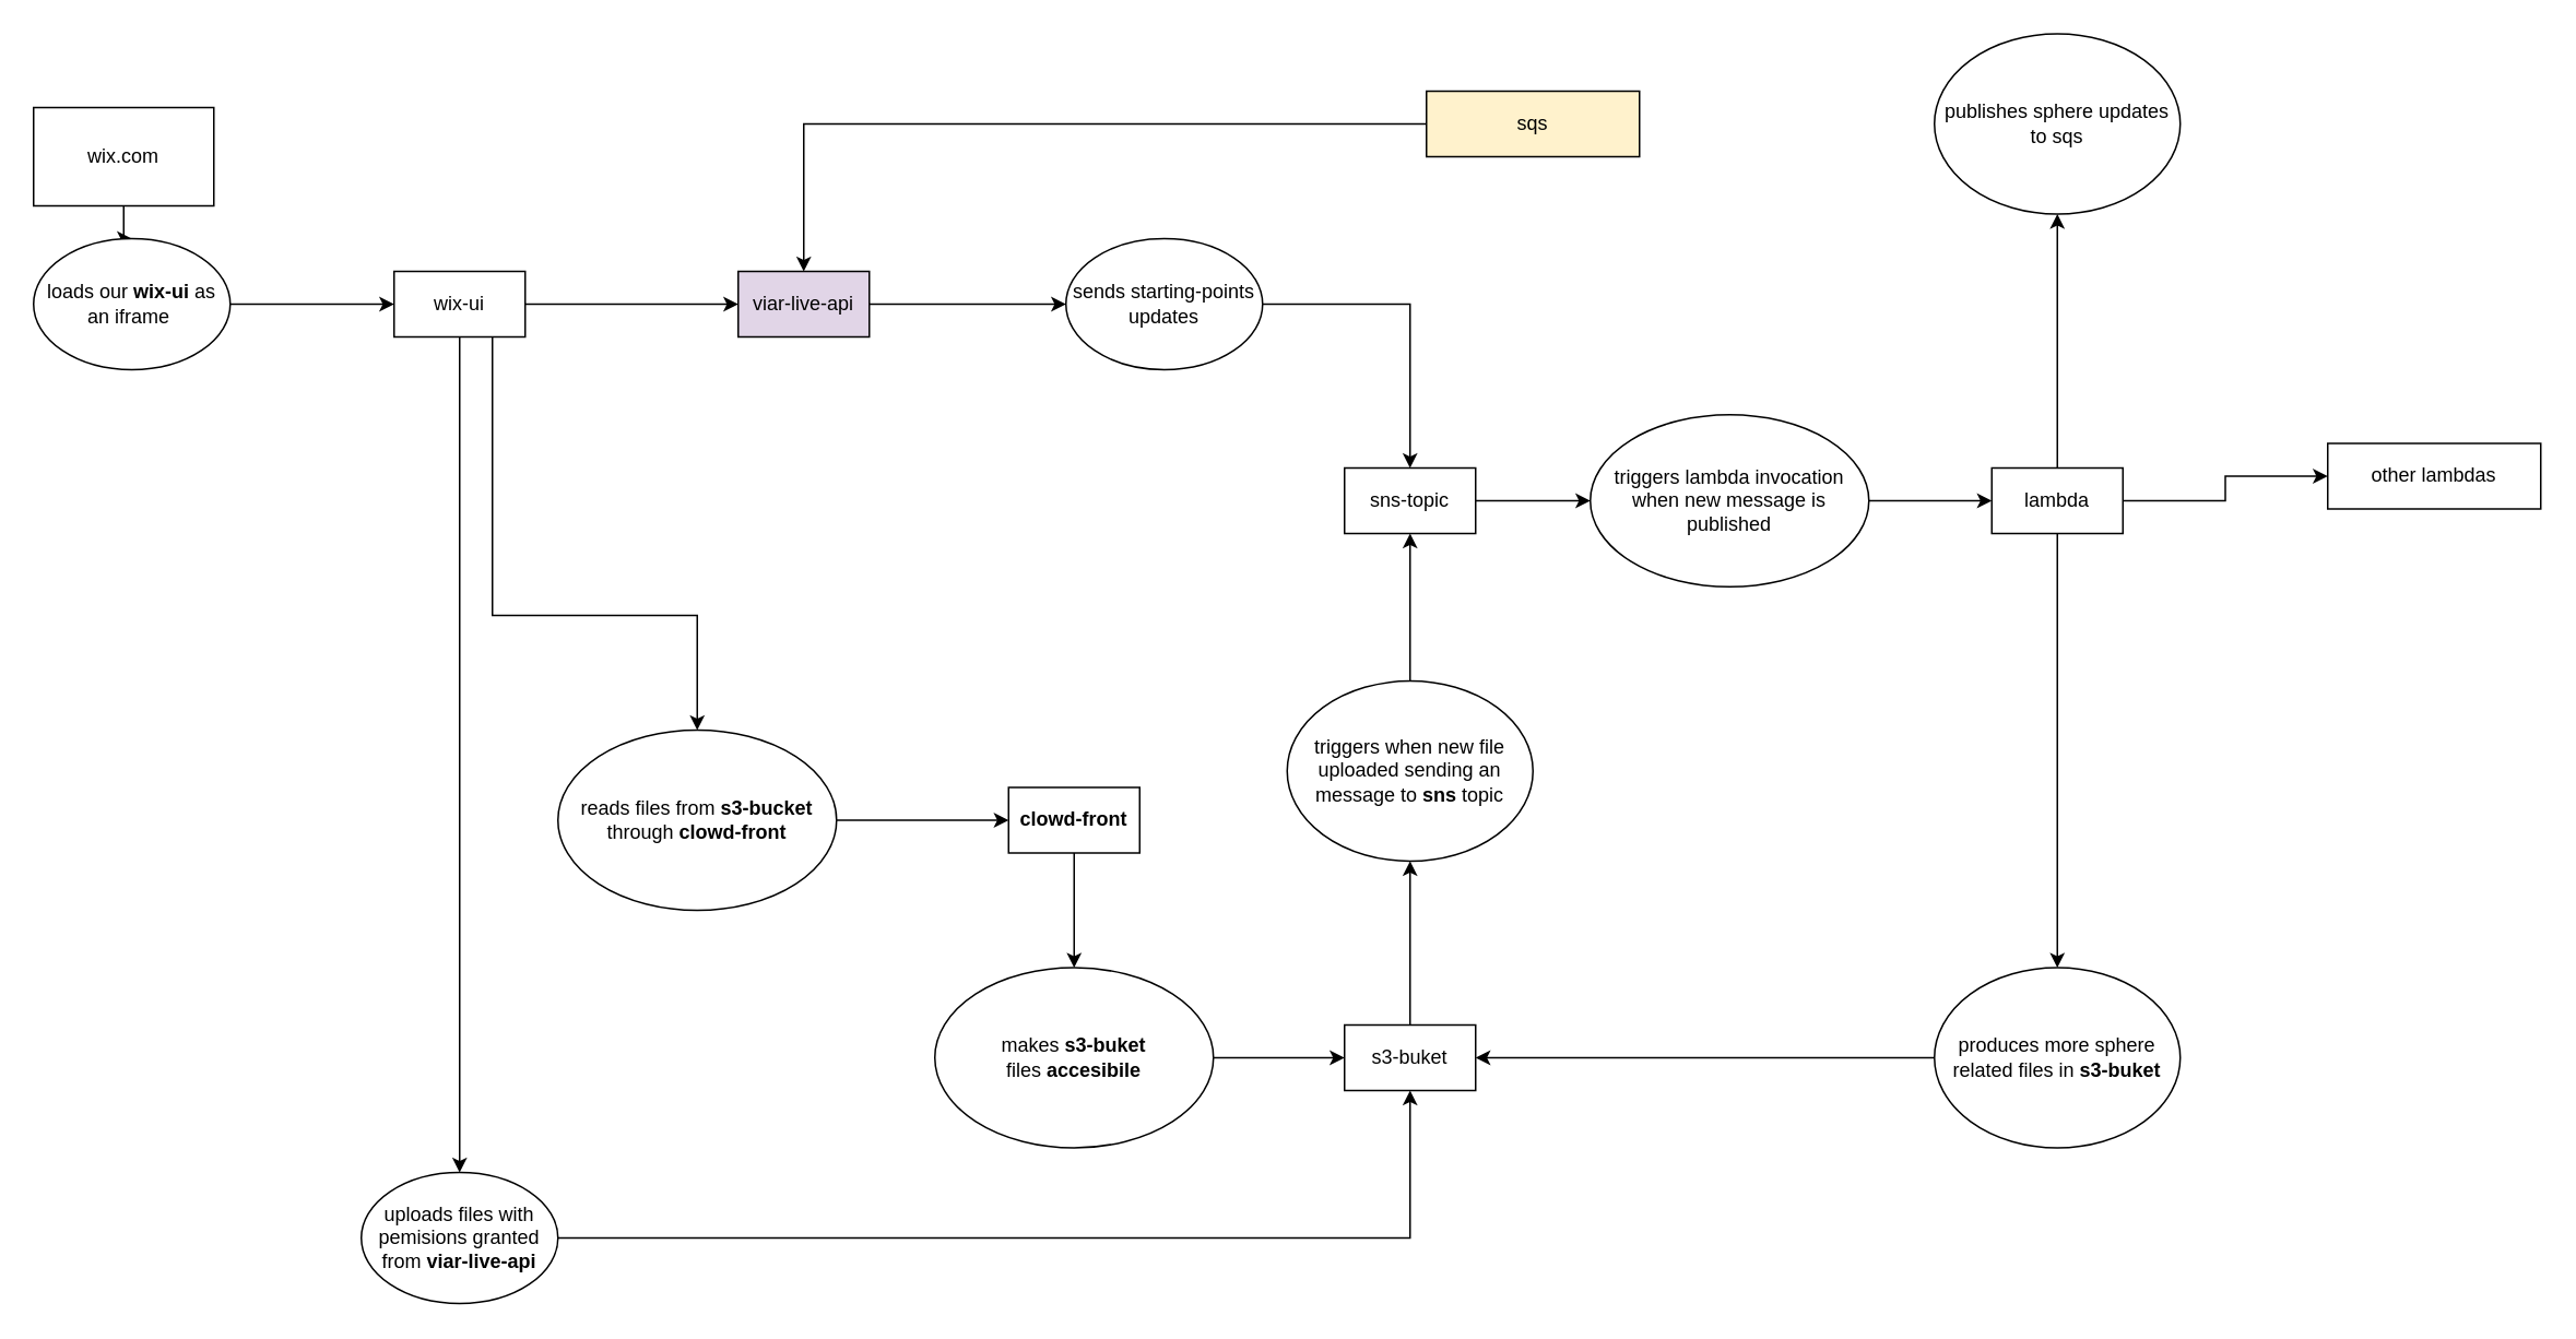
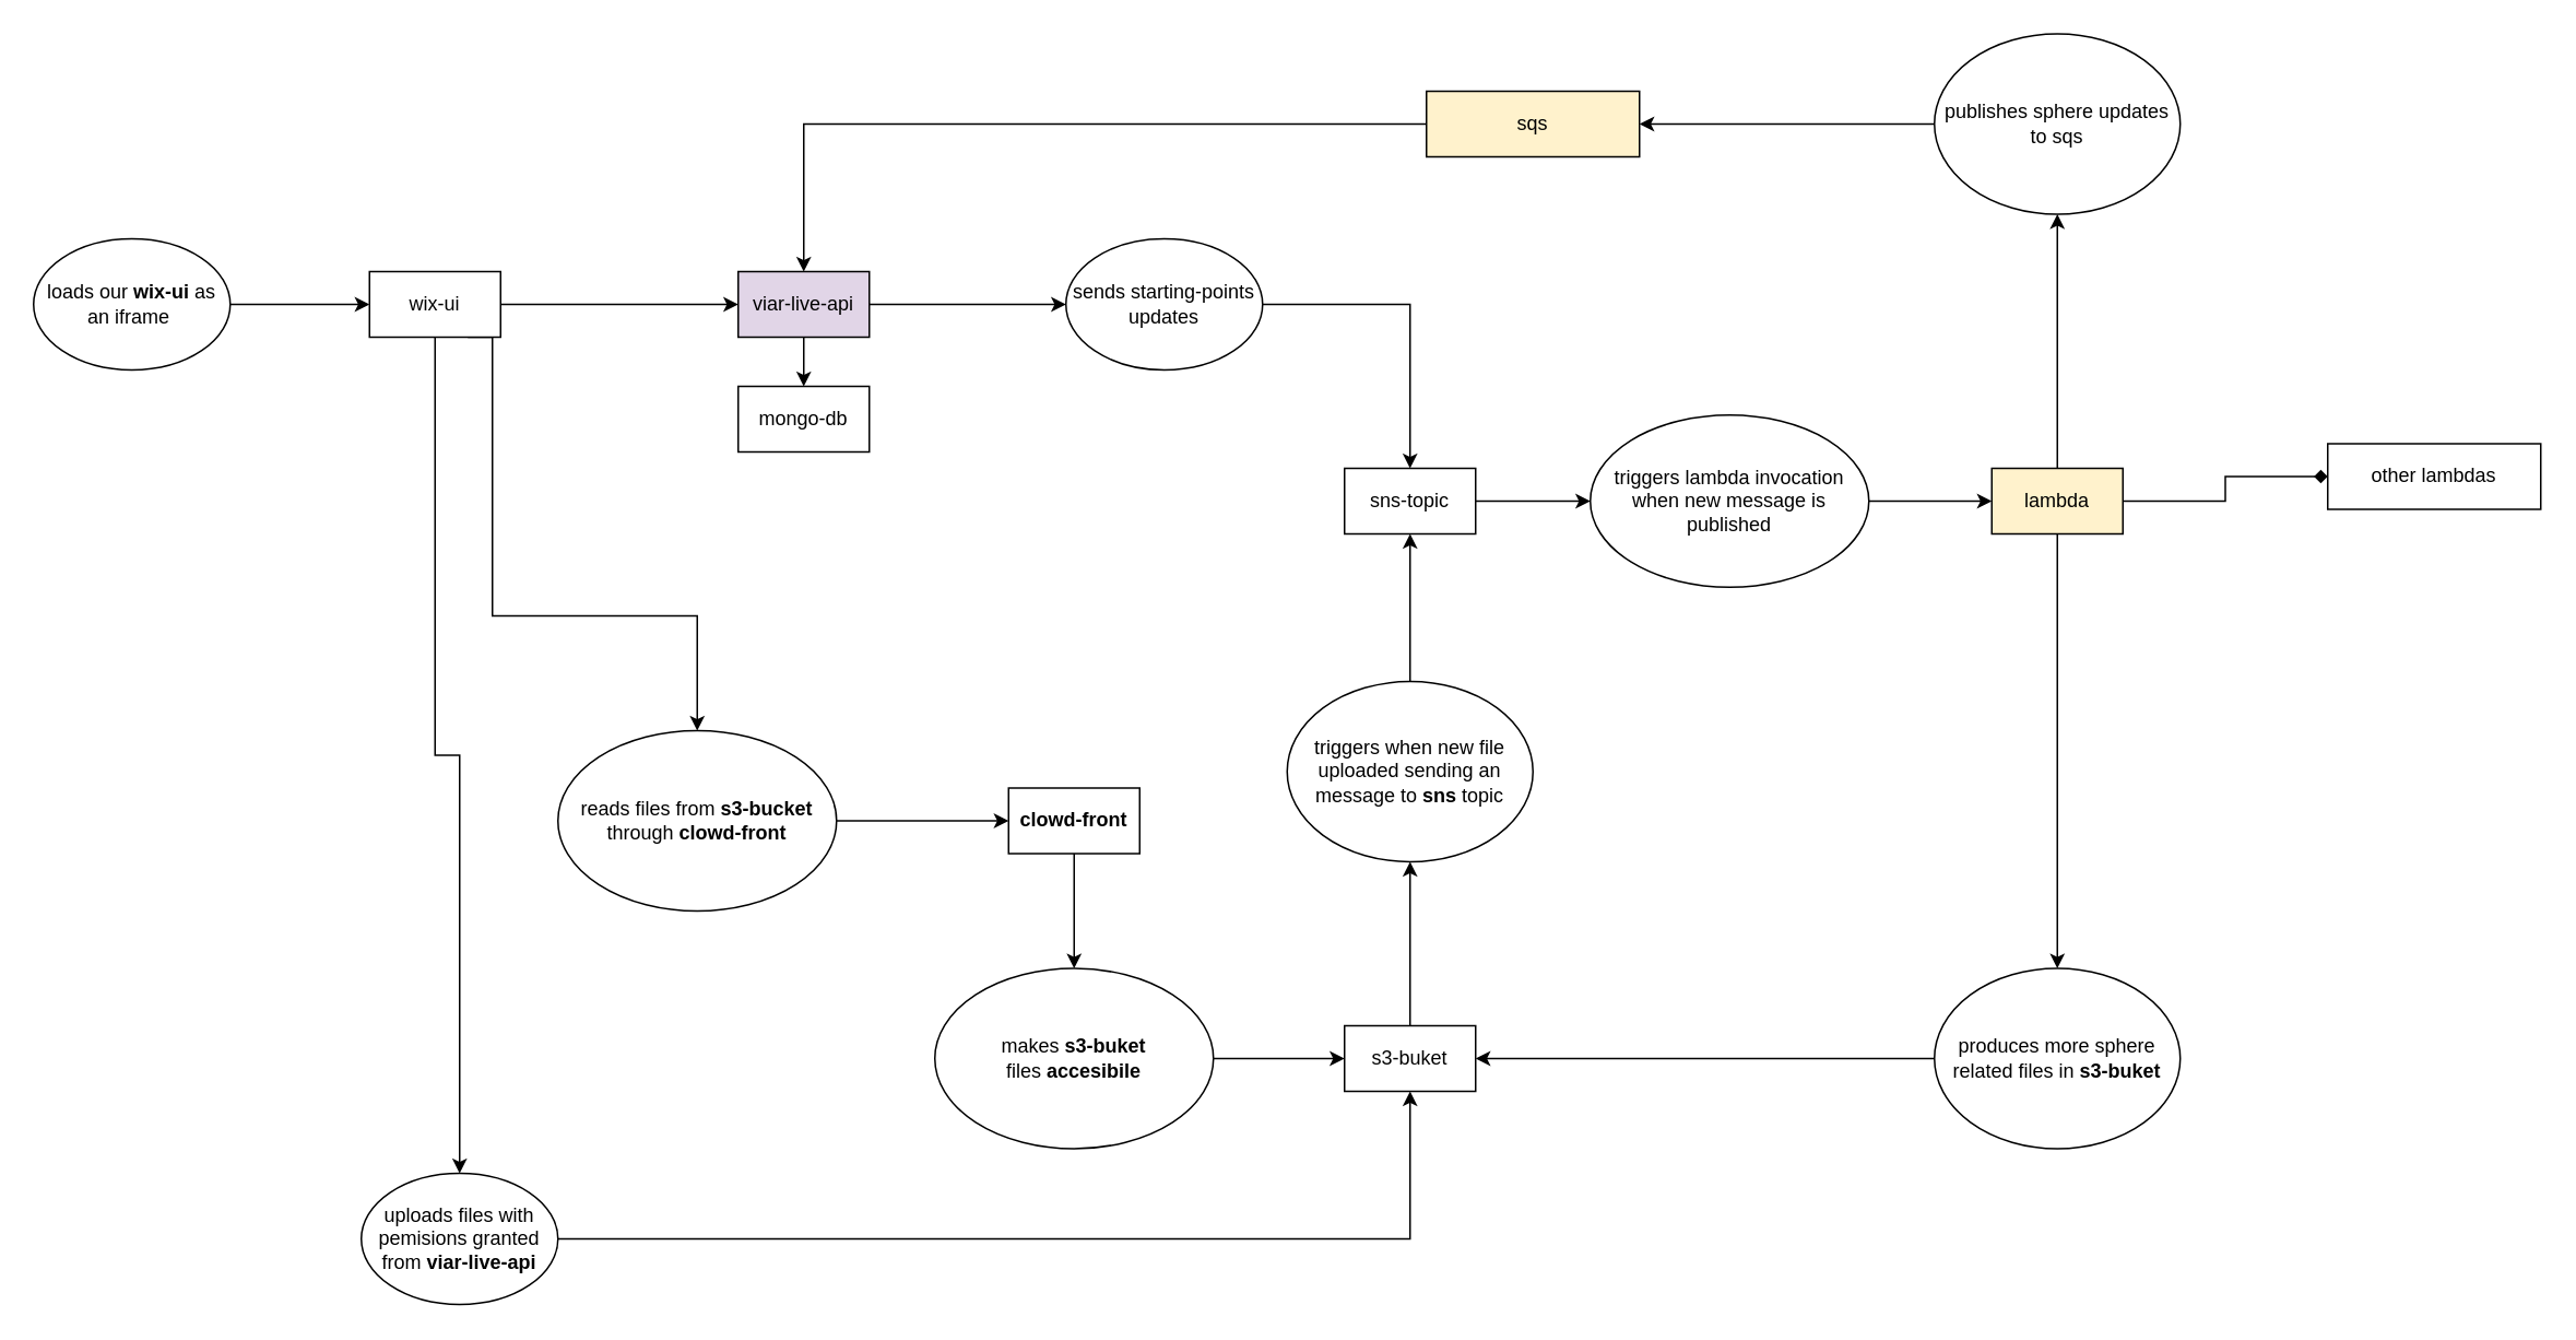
+ <mxCell id="26" value="" style="edgeStyle=orthogonalEdgeStyle;rounded=0;orthogonalLoop=1;jettySize=auto;html=1;" edge="1" parent="1" source="27" target="29"><mxGeometry relative="1" as="geometry" /></mxCell>
- <mxCell id="31" value="wix.com" style="rounded=0;whiteSpace=wrap;html=1;" vertex="1" parent="1"><mxGeometry x="20" y="65" width="110" height="60" as="geometry" /></mxCell>
- <mxCell id="30" value="" style="edgeStyle=orthogonalEdgeStyle;rounded=0;orthogonalLoop=1;jettySize=auto;html=1;" edge="1" parent="1" source="31" target="33"><mxGeometry relative="1" as="geometry" /></mxCell>
- <mxCell id="12" value="wix-ui" style="rounded=0;whiteSpace=wrap;html=1;" vertex="1" parent="1"><mxGeometry x="240" y="165" width="80" height="40" as="geometry" /></mxCell>
+ <mxCell id="12" value="wix-ui" style="rounded=0;whiteSpace=wrap;html=1;" vertex="1" parent="1"><mxGeometry x="225" y="165" width="80" height="40" as="geometry" /></mxCell>
+ <mxCell id="3" value="" style="edgeStyle=orthogonalEdgeStyle;rounded=0;orthogonalLoop=1;jettySize=auto;html=1;" edge="1" parent="1" source="4" target="36"><mxGeometry relative="1" as="geometry" /></mxCell>
+ <mxCell id="36" value="mongo-db" style="rounded=0;whiteSpace=wrap;html=1;" vertex="1" parent="1"><mxGeometry x="450" y="235" width="80" height="40" as="geometry" /></mxCell>
- <mxCell id="5" value="" style="edgeStyle=orthogonalEdgeStyle;rounded=0;orthogonalLoop=1;jettySize=auto;html=1;" edge="1" parent="1" source="8" target="13"><mxGeometry relative="1" as="geometry" /></mxCell>
+ <mxCell id="5" value="" style="edgeStyle=orthogonalEdgeStyle;rounded=0;orthogonalLoop=1;jettySize=auto;html=1;endArrow=diamond;" edge="1" parent="1" source="8" target="13"><mxGeometry relative="1" as="geometry" /></mxCell>
- <mxCell id="8" value="lambda" style="rounded=0;whiteSpace=wrap;html=1;" vertex="1" parent="1"><mxGeometry x="1215" y="285" width="80" height="40" as="geometry" /></mxCell>
+ <mxCell id="8" value="lambda" style="rounded=0;whiteSpace=wrap;html=1;fillColor=#fff2cc;" vertex="1" parent="1"><mxGeometry x="1215" y="285" width="80" height="40" as="geometry" /></mxCell>
